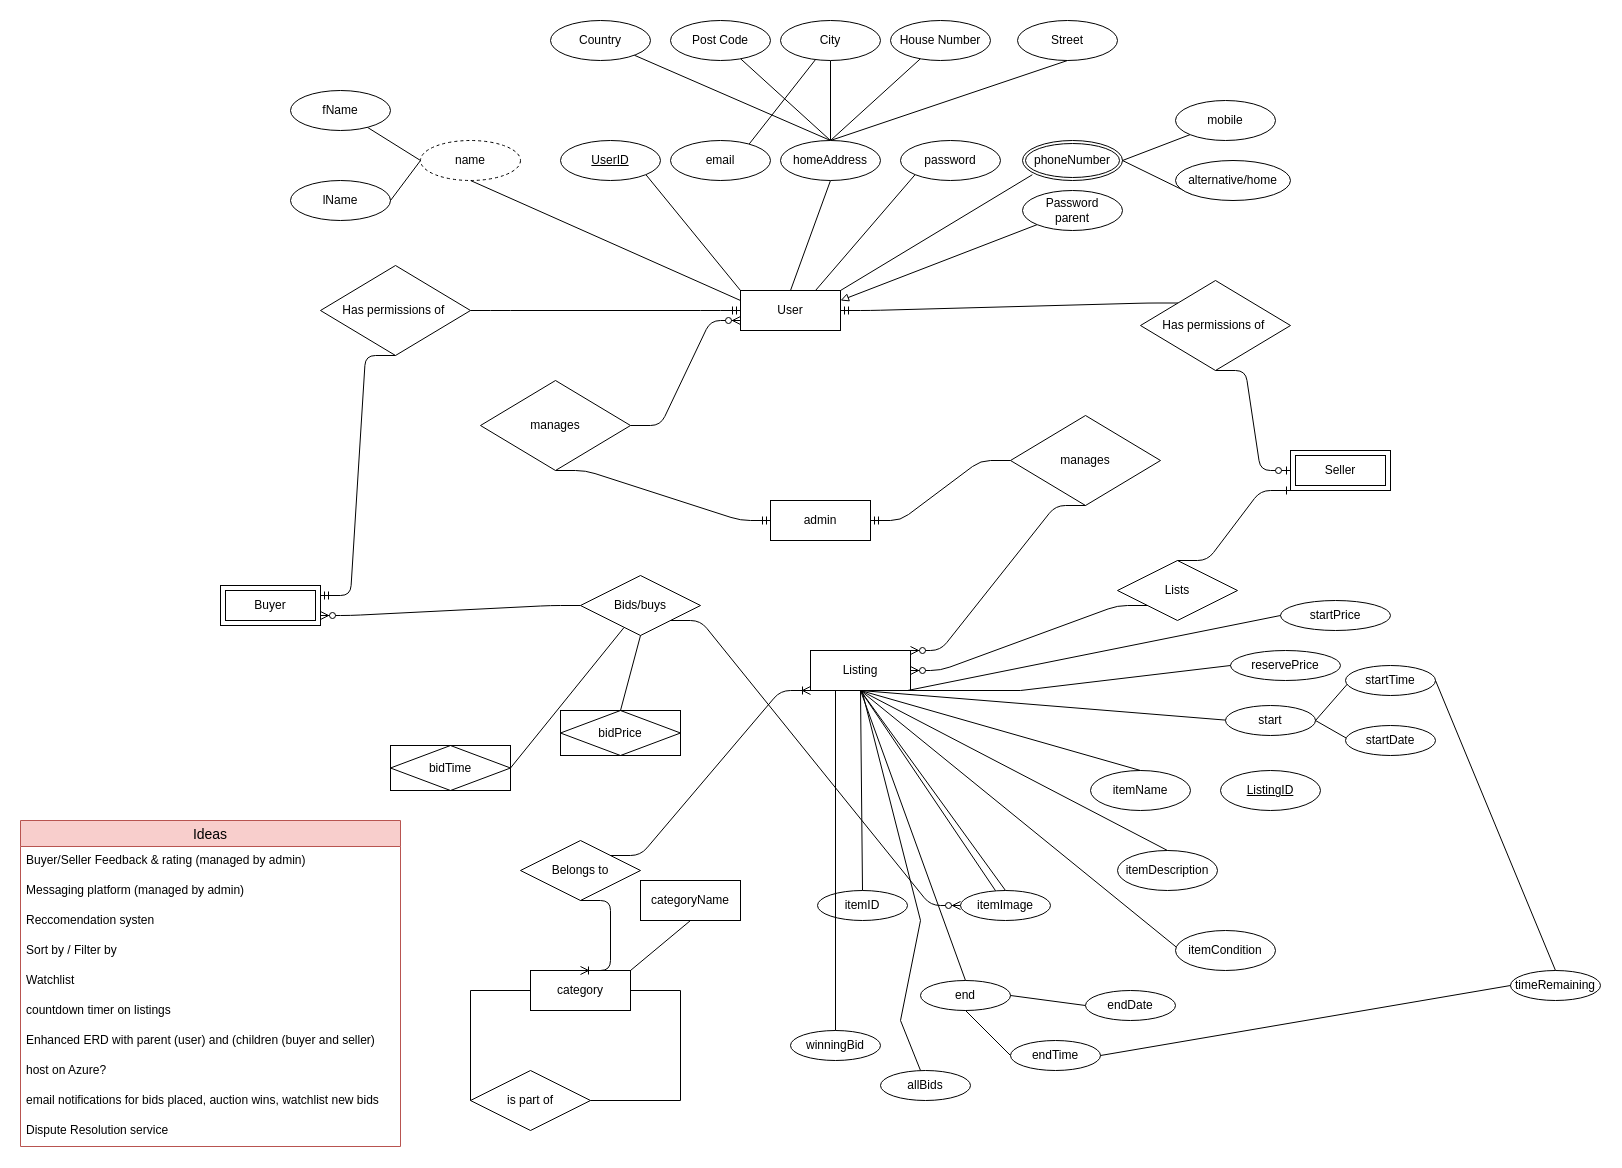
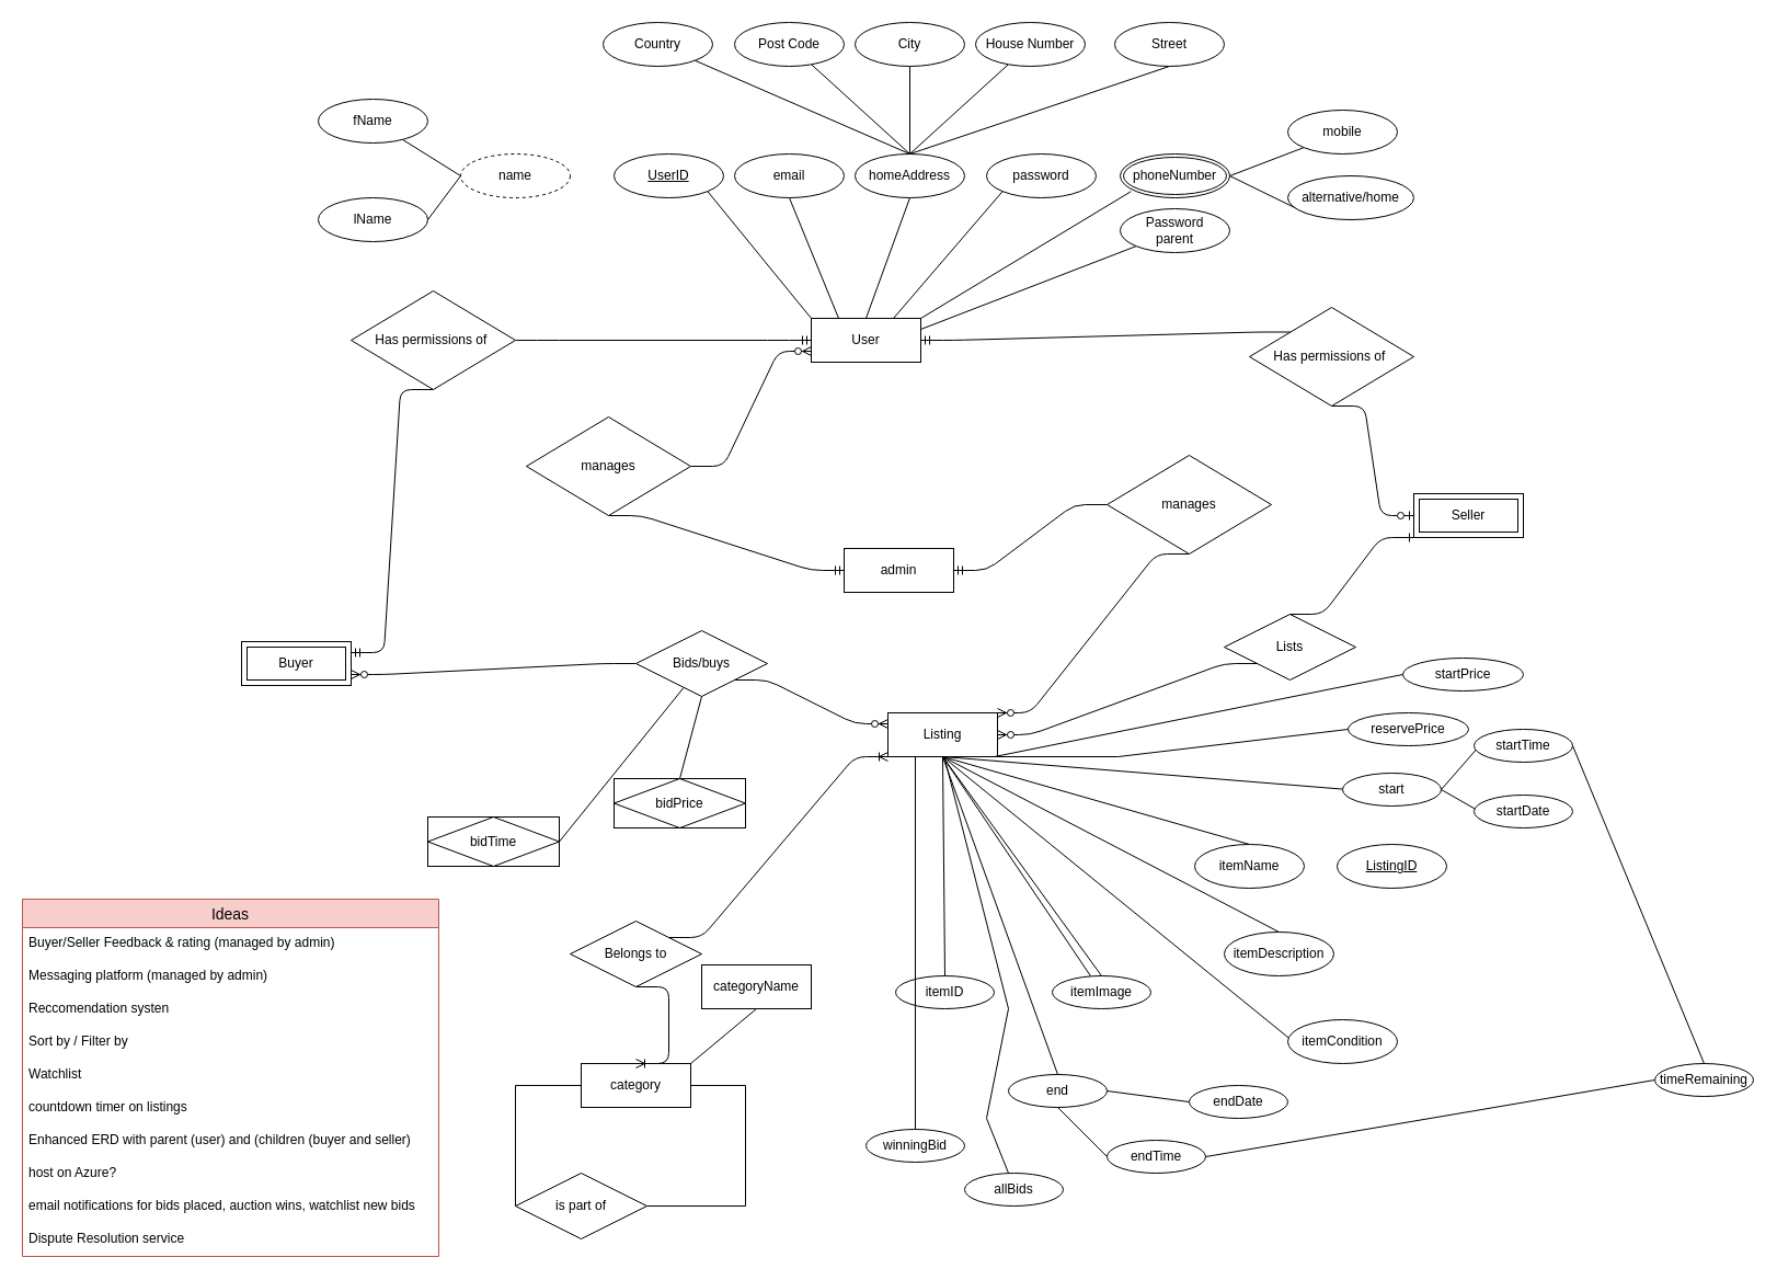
- <mxCell id="30" style="edgeStyle=none;rounded=0;orthogonalLoop=1;jettySize=auto;html=1;exitX=0.5;exitY=1;exitDx=0;exitDy=0;endArrow=none;endFill=0;" parent="1" source="31" target="48" edge="1"><mxGeometry relative="1" as="geometry" /></mxCell>
+ <mxCell id="30" style="edgeStyle=none;rounded=0;orthogonalLoop=1;jettySize=auto;html=1;exitX=0.5;exitY=1;exitDx=0;exitDy=0;entryX=0.25;entryY=0;entryDx=0;entryDy=0;endArrow=none;endFill=0;" parent="1" source="31" target="2" edge="1"><mxGeometry relative="1" as="geometry" /></mxCell>
- <mxCell id="56" style="edgeStyle=none;rounded=0;orthogonalLoop=1;jettySize=auto;html=1;exitX=0.5;exitY=1;exitDx=0;exitDy=0;entryX=0;entryY=0.25;entryDx=0;entryDy=0;endArrow=none;endFill=0;" parent="1" source="59" target="2" edge="1"><mxGeometry relative="1" as="geometry"><mxPoint x="535" y="290" as="targetPoint" /><mxPoint x="360" y="120" as="sourcePoint" /></mxGeometry></mxCell>
- <mxCell id="36" style="edgeStyle=none;rounded=0;orthogonalLoop=1;jettySize=auto;html=1;exitX=0;exitY=1;exitDx=0;exitDy=0;entryX=1;entryY=0.25;entryDx=0;entryDy=0;endArrow=block;endFill=0;" parent="1" source="37" target="2" edge="1"><mxGeometry relative="1" as="geometry"><mxPoint x="817" y="330" as="targetPoint" /></mxGeometry></mxCell>
+ <mxCell id="36" style="edgeStyle=none;rounded=0;orthogonalLoop=1;jettySize=auto;html=1;exitX=0;exitY=1;exitDx=0;exitDy=0;entryX=1;entryY=0.25;entryDx=0;entryDy=0;endArrow=none;endFill=0;" parent="1" source="37" target="2" edge="1"><mxGeometry relative="1" as="geometry"><mxPoint x="817" y="330" as="targetPoint" /></mxGeometry></mxCell>
- <mxCell id="20" value="" style="edgeStyle=entityRelationEdgeStyle;fontSize=12;html=1;endArrow=ERzeroToMany;endFill=1;exitX=1;exitY=1;exitDx=0;exitDy=0;" parent="1" source="19" target="38" edge="1"><mxGeometry width="100" height="100" relative="1" as="geometry"><mxPoint x="670" y="800" as="sourcePoint" /><mxPoint x="770" y="700" as="targetPoint" /></mxGeometry></mxCell>
+ <mxCell id="20" value="" style="edgeStyle=entityRelationEdgeStyle;fontSize=12;html=1;endArrow=ERzeroToMany;endFill=1;entryX=0;entryY=0.25;entryDx=0;entryDy=0;exitX=1;exitY=1;exitDx=0;exitDy=0;" parent="1" source="19" target="9" edge="1"><mxGeometry width="100" height="100" relative="1" as="geometry"><mxPoint x="670" y="800" as="sourcePoint" /><mxPoint x="770" y="700" as="targetPoint" /></mxGeometry></mxCell>
